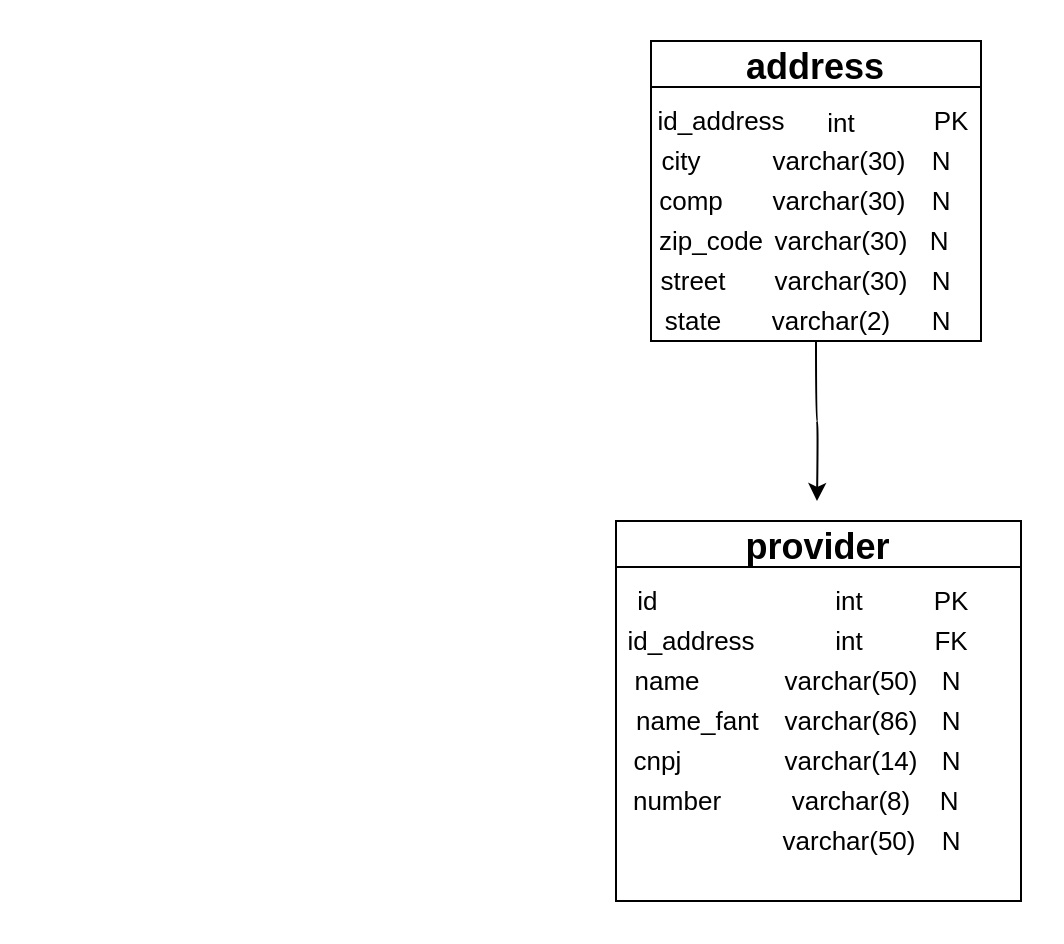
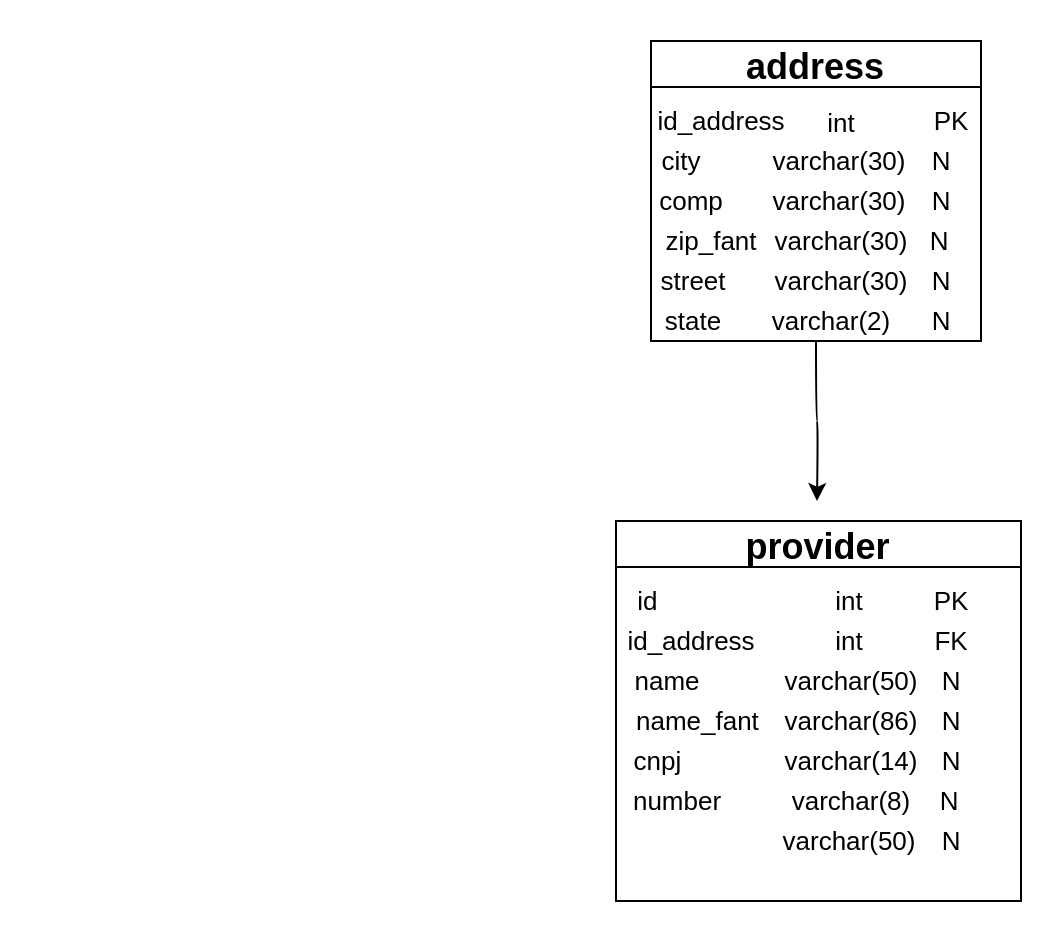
- <mxCell id="17" value="zip_code" style="text;html=1;align=center;verticalAlign=middle;resizable=0;points=[];autosize=1;strokeColor=none;fillColor=none;fontSize=13;" vertex="1" parent="4"><mxGeometry x="-5" y="90" width="70" height="20" as="geometry" /></mxCell>
+ <mxCell id="17" value="zip_fant" style="text;html=1;align=center;verticalAlign=middle;resizable=0;points=[];autosize=1;strokeColor=none;fillColor=none;fontSize=13;" vertex="1" parent="4"><mxGeometry x="-5" y="90" width="70" height="20" as="geometry" /></mxCell>
